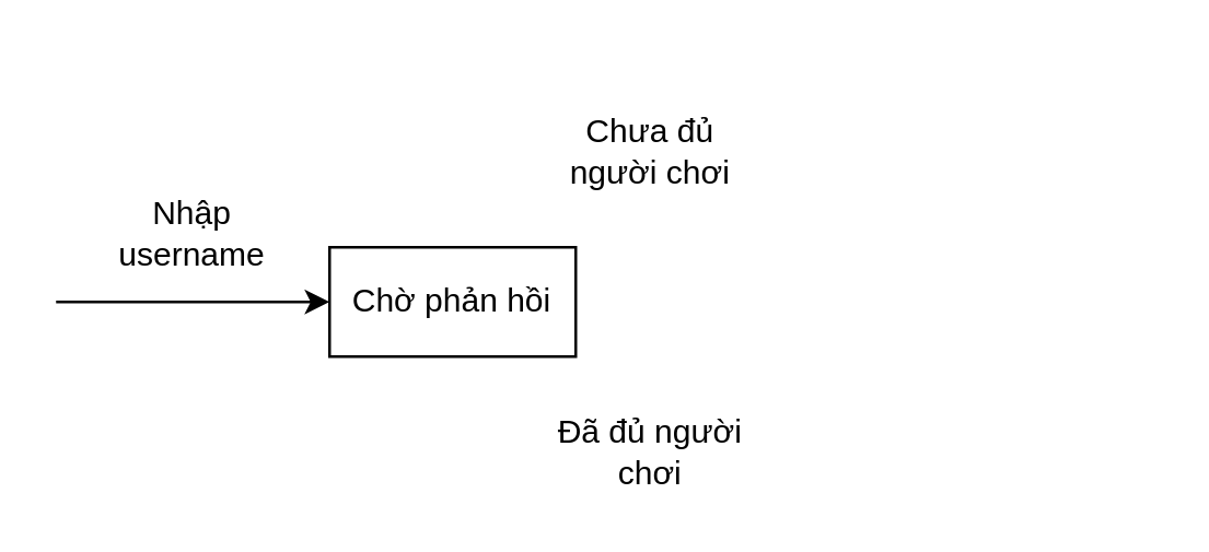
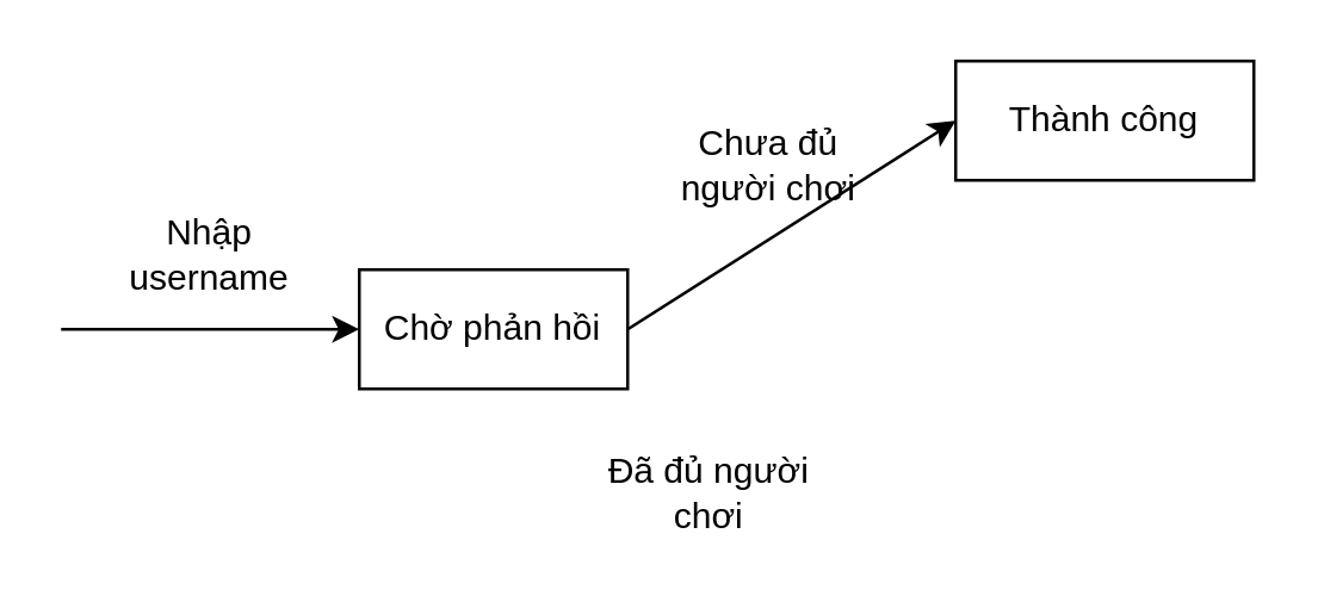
+ <mxCell id="3" value="Thành công" style="rounded=0;whiteSpace=wrap;html=1;" parent="1" vertex="1"><mxGeometry x="320" y="20" width="100" height="40" as="geometry" /></mxCell>
- <mxCell id="7" value="Chưa đủ người chơi" style="text;html=1;strokeColor=none;fillColor=none;align=center;verticalAlign=middle;whiteSpace=wrap;rounded=0;" parent="1" vertex="1"><mxGeometry x="200" y="40" width="75" height="30" as="geometry" /></mxCell>
+ <mxCell id="7" value="Chưa đủ người chơi" style="text;html=1;strokeColor=none;fillColor=none;align=center;verticalAlign=middle;whiteSpace=wrap;rounded=0;" parent="1" vertex="1"><mxGeometry x="220" y="40" width="75" height="30" as="geometry" /></mxCell>
+ <mxCell id="6" value="" style="endArrow=classic;html=1;rounded=0;entryX=0;entryY=0.5;entryDx=0;entryDy=0;exitX=1;exitY=0.5;exitDx=0;exitDy=0;" parent="1" source="2" target="3" edge="1"><mxGeometry width="50" height="50" relative="1" as="geometry"><mxPoint x="160" y="130" as="sourcePoint" /><mxPoint x="210" y="80" as="targetPoint" /></mxGeometry></mxCell>
